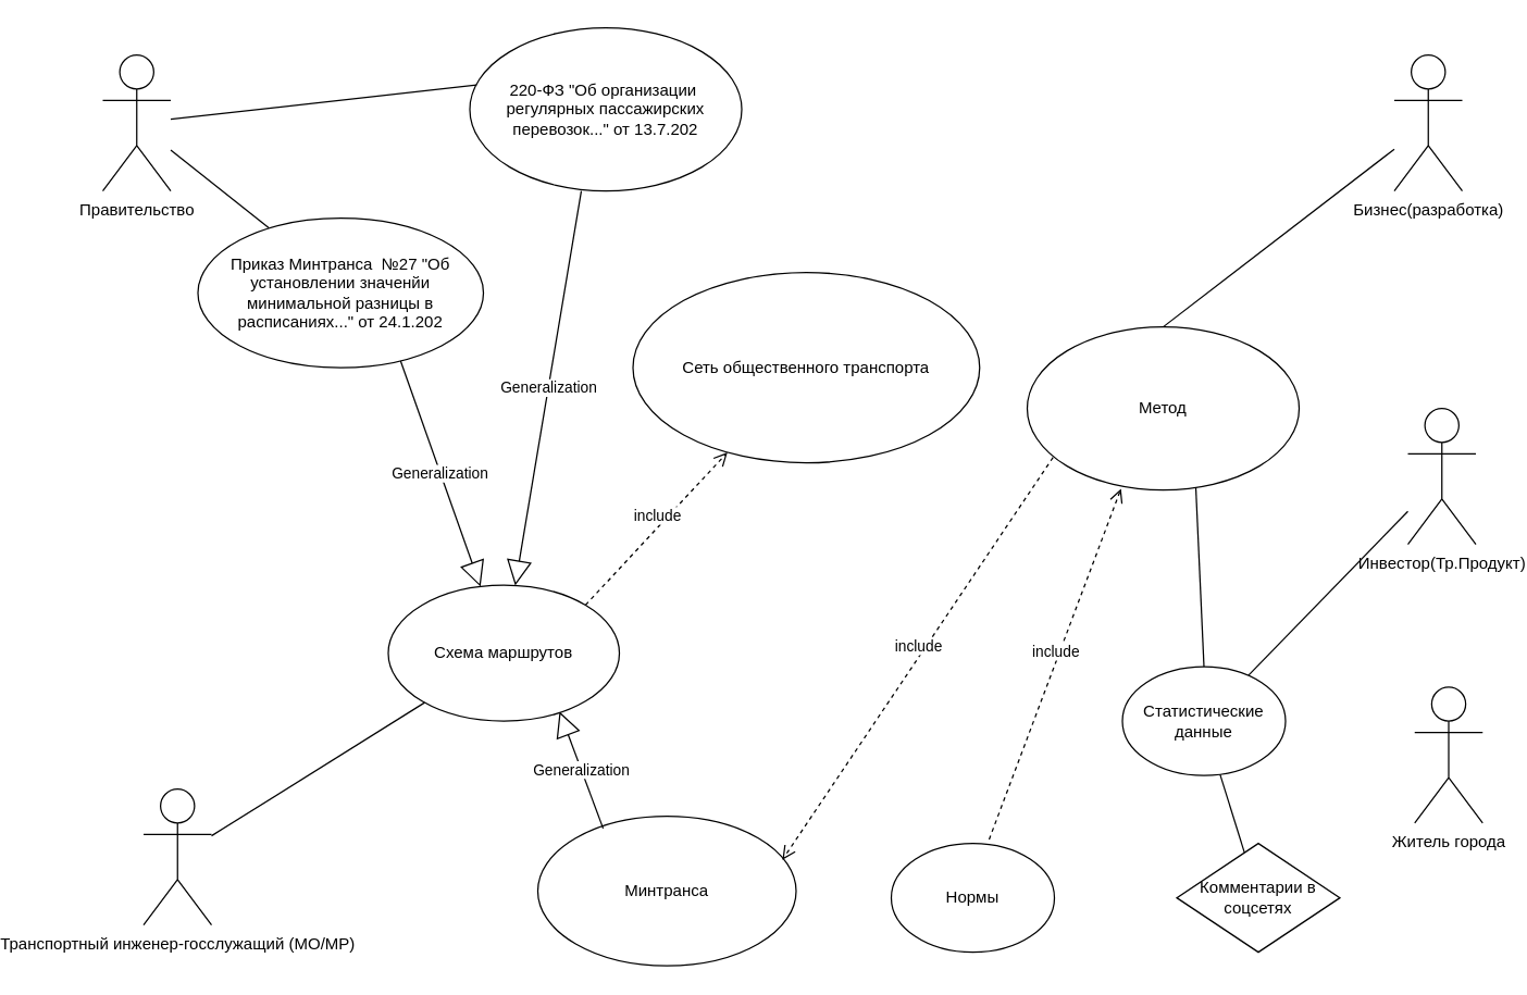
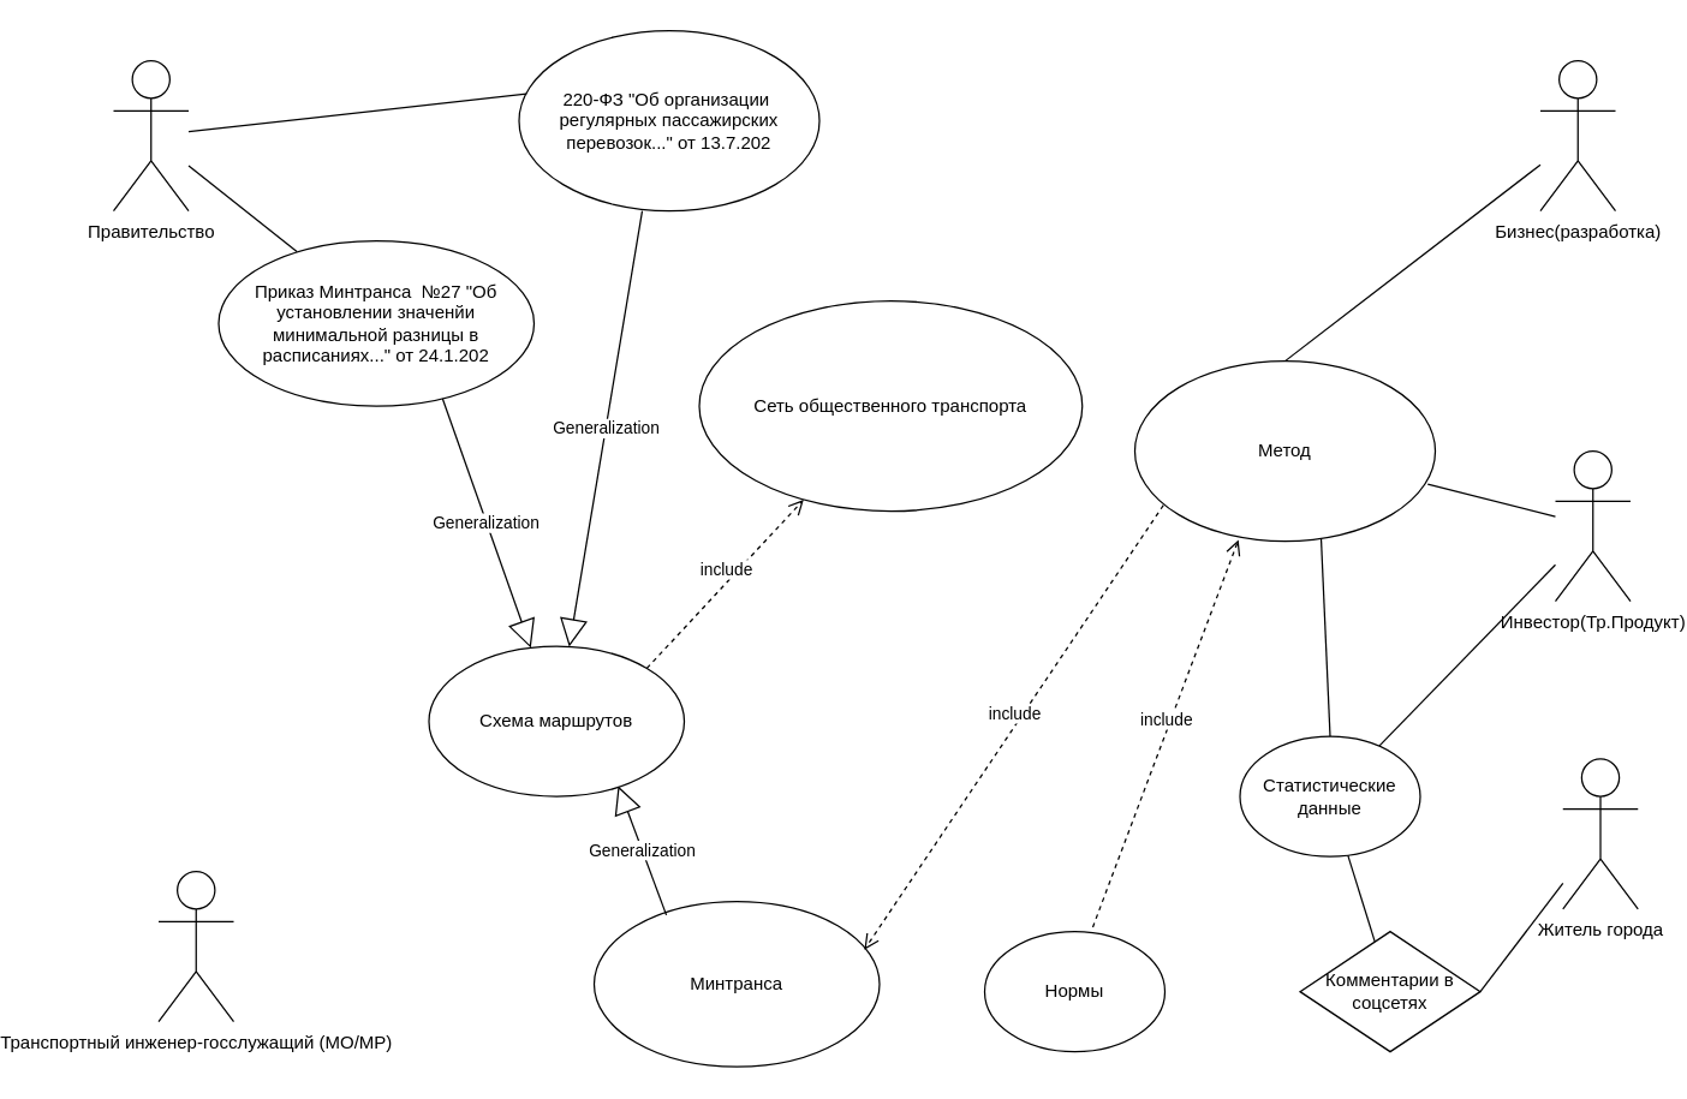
+ <mxCell id="12" value="" style="endArrow=none;html=1;rounded=0;exitX=0.975;exitY=0.683;exitDx=0;exitDy=0;exitPerimeter=0;" edge="1" parent="1" source="8" target="4"><mxGeometry width="50" height="50" relative="1" as="geometry"><mxPoint x="480" y="560" as="sourcePoint" /><mxPoint x="530" y="510" as="targetPoint" /></mxGeometry></mxCell>
- <mxCell id="26" value="" style="endArrow=none;html=1;rounded=0;" edge="1" parent="1" source="3" target="25"><mxGeometry width="50" height="50" relative="1" as="geometry"><mxPoint x="480" y="660" as="sourcePoint" /><mxPoint x="530" y="610" as="targetPoint" /></mxGeometry></mxCell>
+ <mxCell id="20" value="" style="endArrow=none;html=1;rounded=0;exitX=1;exitY=0.5;exitDx=0;exitDy=0;" edge="1" parent="1" source="19" target="6"><mxGeometry width="50" height="50" relative="1" as="geometry"><mxPoint x="480" y="560" as="sourcePoint" /><mxPoint x="530" y="510" as="targetPoint" /></mxGeometry></mxCell>
